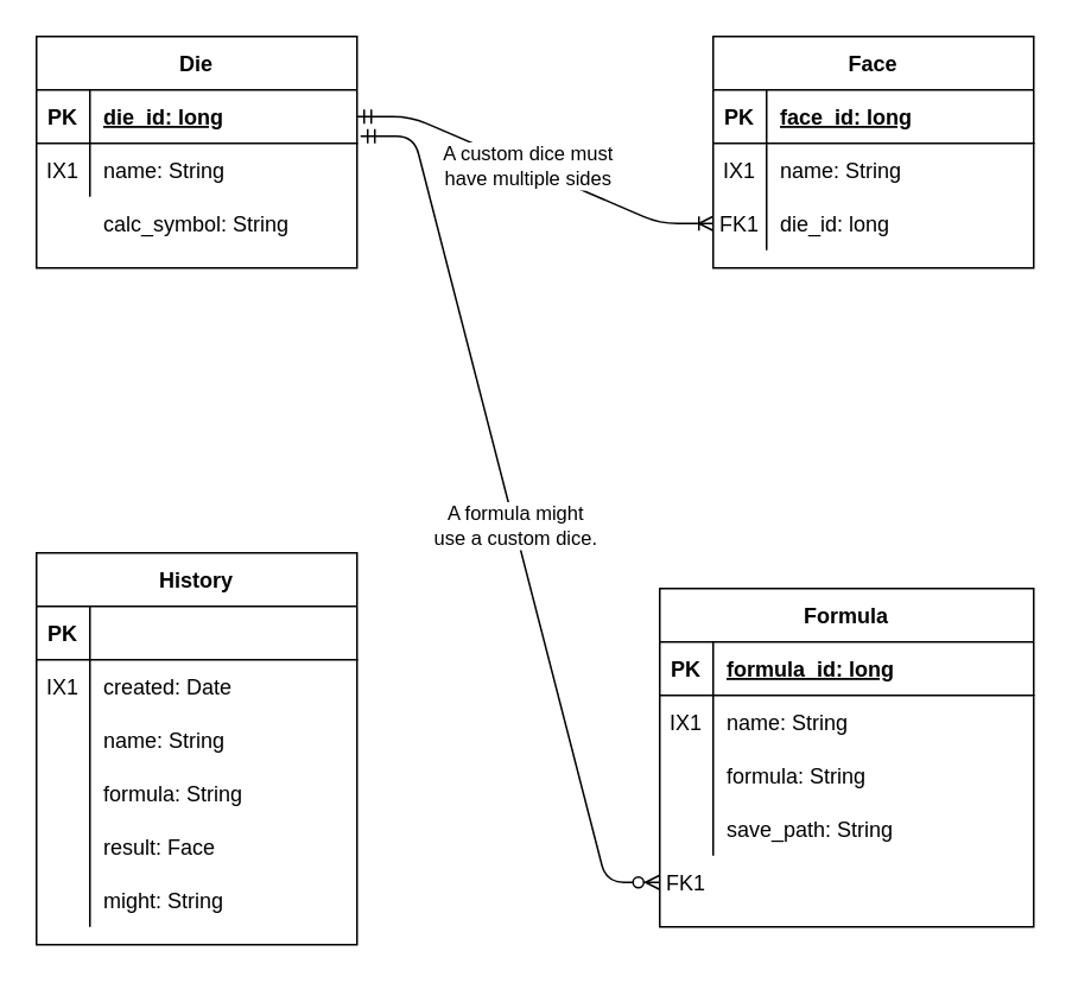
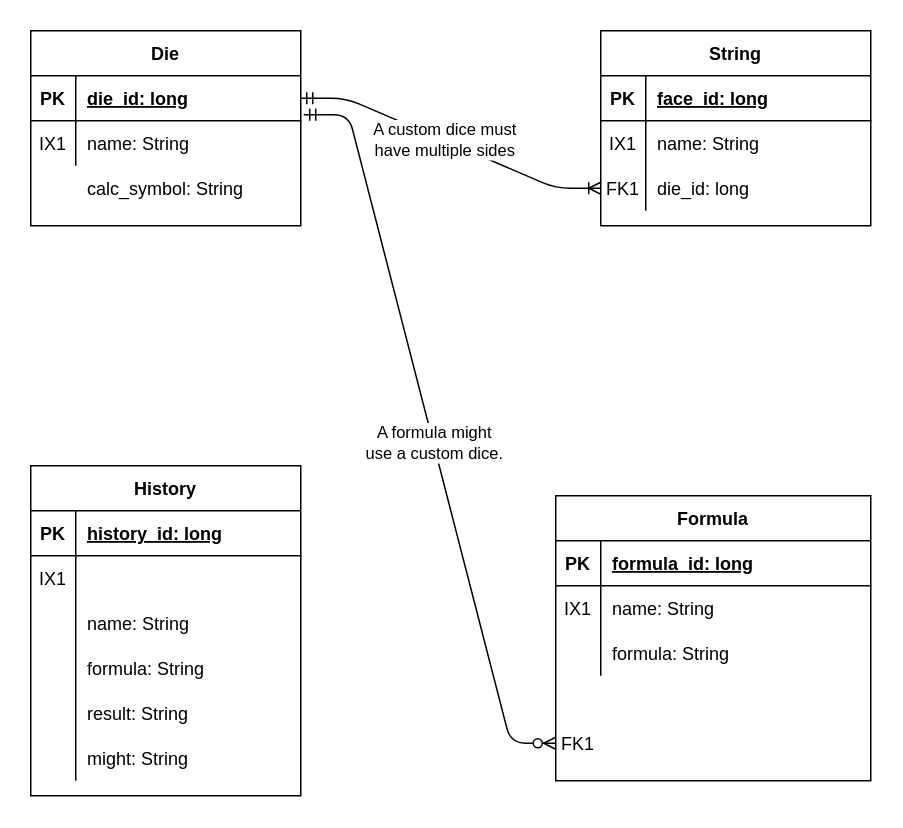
- <mxCell id="26" value="Face" style="shape=table;startSize=30;container=1;collapsible=1;childLayout=tableLayout;fixedRows=1;rowLines=0;fontStyle=1;align=center;resizeLast=1;" parent="1" vertex="1"><mxGeometry x="400" y="20" width="180" height="130" as="geometry" /></mxCell>
+ <mxCell id="26" value="String" style="shape=table;startSize=30;container=1;collapsible=1;childLayout=tableLayout;fixedRows=1;rowLines=0;fontStyle=1;align=center;resizeLast=1;" parent="1" vertex="1"><mxGeometry x="400" y="20" width="180" height="130" as="geometry" /></mxCell>
+ <mxCell id="41" value="history_id: long" style="shape=partialRectangle;connectable=0;fillColor=none;top=0;left=0;bottom=0;right=0;align=left;spacingLeft=6;fontStyle=5;overflow=hidden;" parent="39" vertex="1"><mxGeometry x="30" width="150" height="30" as="geometry" /></mxCell>
- <mxCell id="44" value="created: Date" style="shape=partialRectangle;connectable=0;fillColor=none;top=0;left=0;bottom=0;right=0;align=left;spacingLeft=6;overflow=hidden;" parent="42" vertex="1"><mxGeometry x="30" width="150" height="30" as="geometry" /></mxCell>
- <mxCell id="23" value="save_path: String" style="shape=partialRectangle;connectable=0;fillColor=none;top=0;left=0;bottom=0;right=0;align=left;spacingLeft=6;overflow=hidden;" parent="21" vertex="1"><mxGeometry x="30" width="180" height="30" as="geometry" /></mxCell>
- <mxCell id="53" value="result: Face" style="shape=partialRectangle;connectable=0;fillColor=none;top=0;left=0;bottom=0;right=0;align=left;spacingLeft=6;overflow=hidden;" parent="51" vertex="1"><mxGeometry x="30" width="150" height="30" as="geometry" /></mxCell>
+ <mxCell id="53" value="result: String" style="shape=partialRectangle;connectable=0;fillColor=none;top=0;left=0;bottom=0;right=0;align=left;spacingLeft=6;overflow=hidden;" parent="51" vertex="1"><mxGeometry x="30" width="150" height="30" as="geometry" /></mxCell>
